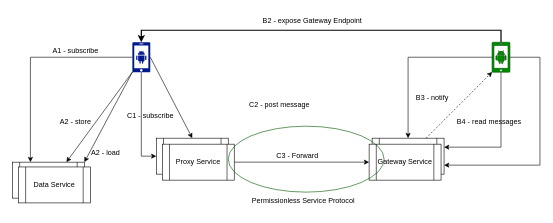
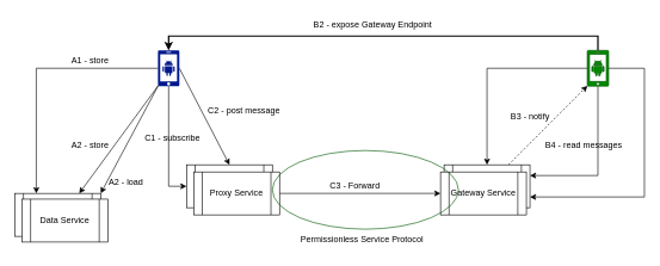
- <mxCell id="25" value="A1 - subscribe" style="text;html=1;align=center;verticalAlign=middle;resizable=0;points=[];autosize=1;strokeColor=none;fillColor=none;" vertex="1" parent="1"><mxGeometry x="75" y="70" width="100" height="30" as="geometry" /></mxCell>
+ <mxCell id="25" value="A1 - store" style="text;html=1;align=center;verticalAlign=middle;resizable=0;points=[];autosize=1;strokeColor=none;fillColor=none;" vertex="1" parent="1"><mxGeometry x="75" y="70" width="100" height="30" as="geometry" /></mxCell>
- <mxCell id="27" value="B3 - notify" style="text;html=1;align=center;verticalAlign=middle;resizable=0;points=[];autosize=1;strokeColor=none;fillColor=none;" vertex="1" parent="1"><mxGeometry x="680" y="148" width="80" height="30" as="geometry" /></mxCell>
+ <mxCell id="27" value="B3 - notify" style="text;html=1;align=center;verticalAlign=middle;resizable=0;points=[];autosize=1;strokeColor=none;fillColor=none;" vertex="1" parent="1"><mxGeometry x="700" y="148" width="80" height="30" as="geometry" /></mxCell>
- <mxCell id="24" value="C2 - post message" style="text;html=1;align=center;verticalAlign=middle;resizable=0;points=[];autosize=1;strokeColor=none;fillColor=none;" vertex="1" parent="1"><mxGeometry x="405" y="160" width="120" height="30" as="geometry" /></mxCell>
+ <mxCell id="24" value="C2 - post message" style="text;html=1;align=center;verticalAlign=middle;resizable=0;points=[];autosize=1;strokeColor=none;fillColor=none;" vertex="1" parent="1"><mxGeometry x="280" y="140" width="120" height="30" as="geometry" /></mxCell>
- <mxCell id="26" value="C1 - subscribe" style="text;html=1;align=center;verticalAlign=middle;resizable=0;points=[];autosize=1;strokeColor=none;fillColor=none;" vertex="1" parent="1"><mxGeometry x="200" y="178" width="100" height="30" as="geometry" /></mxCell>
+ <mxCell id="26" value="C1 - subscribe" style="text;html=1;align=center;verticalAlign=middle;resizable=0;points=[];autosize=1;strokeColor=none;fillColor=none;" vertex="1" parent="1"><mxGeometry x="190" y="178" width="100" height="30" as="geometry" /></mxCell>
